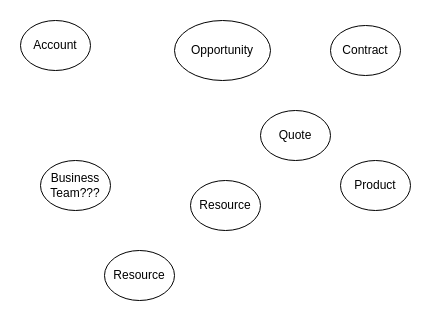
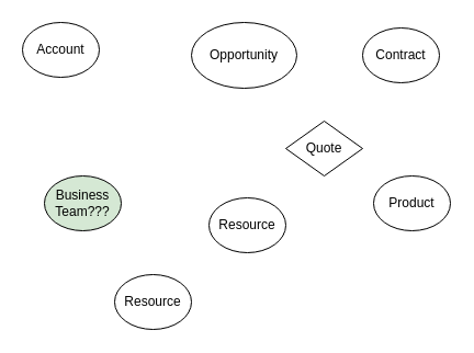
- <mxCell id="4" value="Quote" style="ellipse;whiteSpace=wrap;html=1;" vertex="1" parent="1"><mxGeometry x="260" y="110" width="70" height="50" as="geometry" /></mxCell>
+ <mxCell id="4" value="Quote" style="rhombus;whiteSpace=wrap;html=1;" vertex="1" parent="1"><mxGeometry x="260" y="110" width="70" height="50" as="geometry" /></mxCell>
- <mxCell id="6" value="Business&lt;br&gt;Team???" style="ellipse;whiteSpace=wrap;html=1;" vertex="1" parent="1"><mxGeometry x="40" y="160" width="70" height="50" as="geometry" /></mxCell>
+ <mxCell id="6" value="Business&lt;br&gt;Team???" style="ellipse;whiteSpace=wrap;html=1;fillColor=#d5e8d4;" vertex="1" parent="1"><mxGeometry x="40" y="160" width="70" height="50" as="geometry" /></mxCell>
